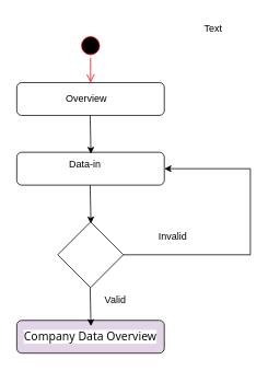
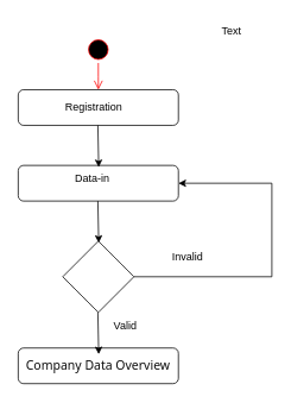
- <mxCell id="5" value="Overview" style="text;html=1;align=center;verticalAlign=middle;whiteSpace=wrap;rounded=0;" vertex="1" parent="1"><mxGeometry x="75" y="105" width="60" height="30" as="geometry" /></mxCell>
+ <mxCell id="5" value="Registration" style="text;html=1;align=center;verticalAlign=middle;whiteSpace=wrap;rounded=0;" vertex="1" parent="1"><mxGeometry x="75" y="105" width="60" height="30" as="geometry" /></mxCell>
- <mxCell id="8" value="&lt;span style=&quot;color: rgb(13, 13, 13); font-family: Söhne, ui-sans-serif, system-ui, -apple-system, &amp;quot;Segoe UI&amp;quot;, Roboto, Ubuntu, Cantarell, &amp;quot;Noto Sans&amp;quot;, sans-serif, &amp;quot;Helvetica Neue&amp;quot;, Arial, &amp;quot;Apple Color Emoji&amp;quot;, &amp;quot;Segoe UI Emoji&amp;quot;, &amp;quot;Segoe UI Symbol&amp;quot;, &amp;quot;Noto Color Emoji&amp;quot;; text-align: start; white-space-collapse: preserve; background-color: rgb(255, 255, 255);&quot;&gt;&lt;font style=&quot;font-size: 14px;&quot;&gt;Company Data Overview&lt;/font&gt;&lt;/span&gt;" style="rounded=1;whiteSpace=wrap;html=1;fillColor=#e1d5e7;" vertex="1" parent="1"><mxGeometry x="20" y="390" width="180" height="40" as="geometry" /></mxCell>
+ <mxCell id="8" value="&lt;span style=&quot;color: rgb(13, 13, 13); font-family: Söhne, ui-sans-serif, system-ui, -apple-system, &amp;quot;Segoe UI&amp;quot;, Roboto, Ubuntu, Cantarell, &amp;quot;Noto Sans&amp;quot;, sans-serif, &amp;quot;Helvetica Neue&amp;quot;, Arial, &amp;quot;Apple Color Emoji&amp;quot;, &amp;quot;Segoe UI Emoji&amp;quot;, &amp;quot;Segoe UI Symbol&amp;quot;, &amp;quot;Noto Color Emoji&amp;quot;; text-align: start; white-space-collapse: preserve; background-color: rgb(255, 255, 255);&quot;&gt;&lt;font style=&quot;font-size: 14px;&quot;&gt;Company Data Overview&lt;/font&gt;&lt;/span&gt;" style="rounded=1;whiteSpace=wrap;html=1;" vertex="1" parent="1"><mxGeometry x="20" y="390" width="180" height="40" as="geometry" /></mxCell>
